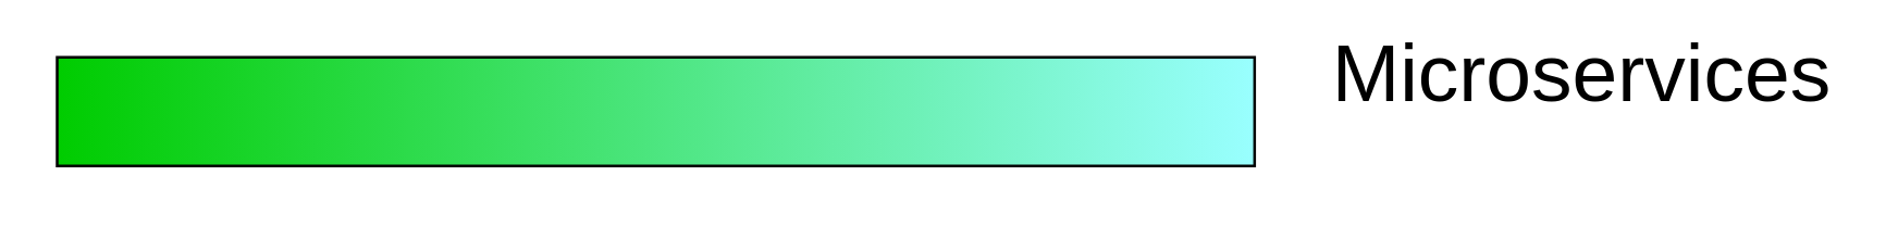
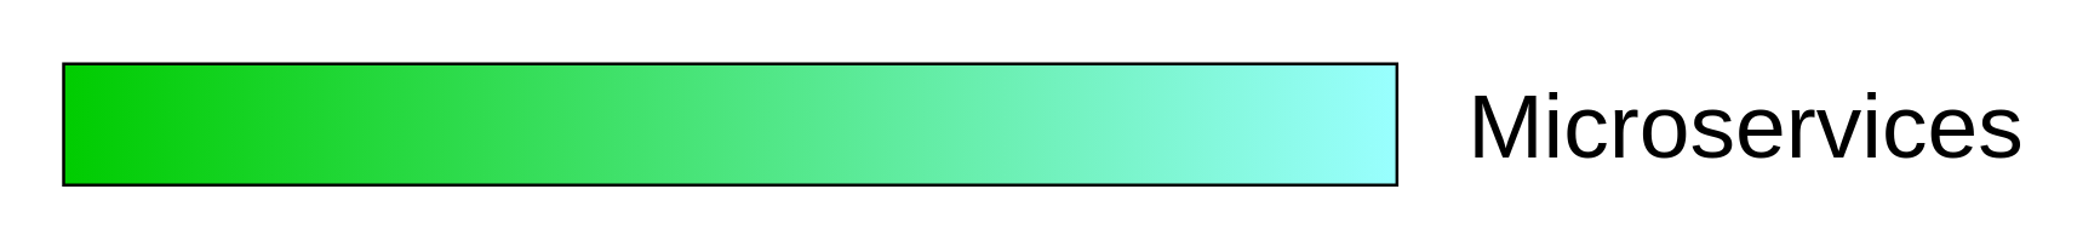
- <mxCell id="3" value="&lt;font style=&quot;font-size: 30px&quot;&gt;Microservices&lt;/font&gt;" style="text;html=1;strokeColor=none;fillColor=none;align=center;verticalAlign=middle;whiteSpace=wrap;rounded=0;" vertex="1" parent="1"><mxGeometry x="485.5" y="15.5" width="190" height="20" as="geometry" /></mxCell>
+ <mxCell id="3" value="&lt;font style=&quot;font-size: 30px&quot;&gt;Microservices&lt;/font&gt;" style="text;html=1;strokeColor=none;fillColor=none;align=center;verticalAlign=middle;whiteSpace=wrap;rounded=0;" vertex="1" parent="1"><mxGeometry x="480.5" y="30.5" width="190" height="20" as="geometry" /></mxCell>
